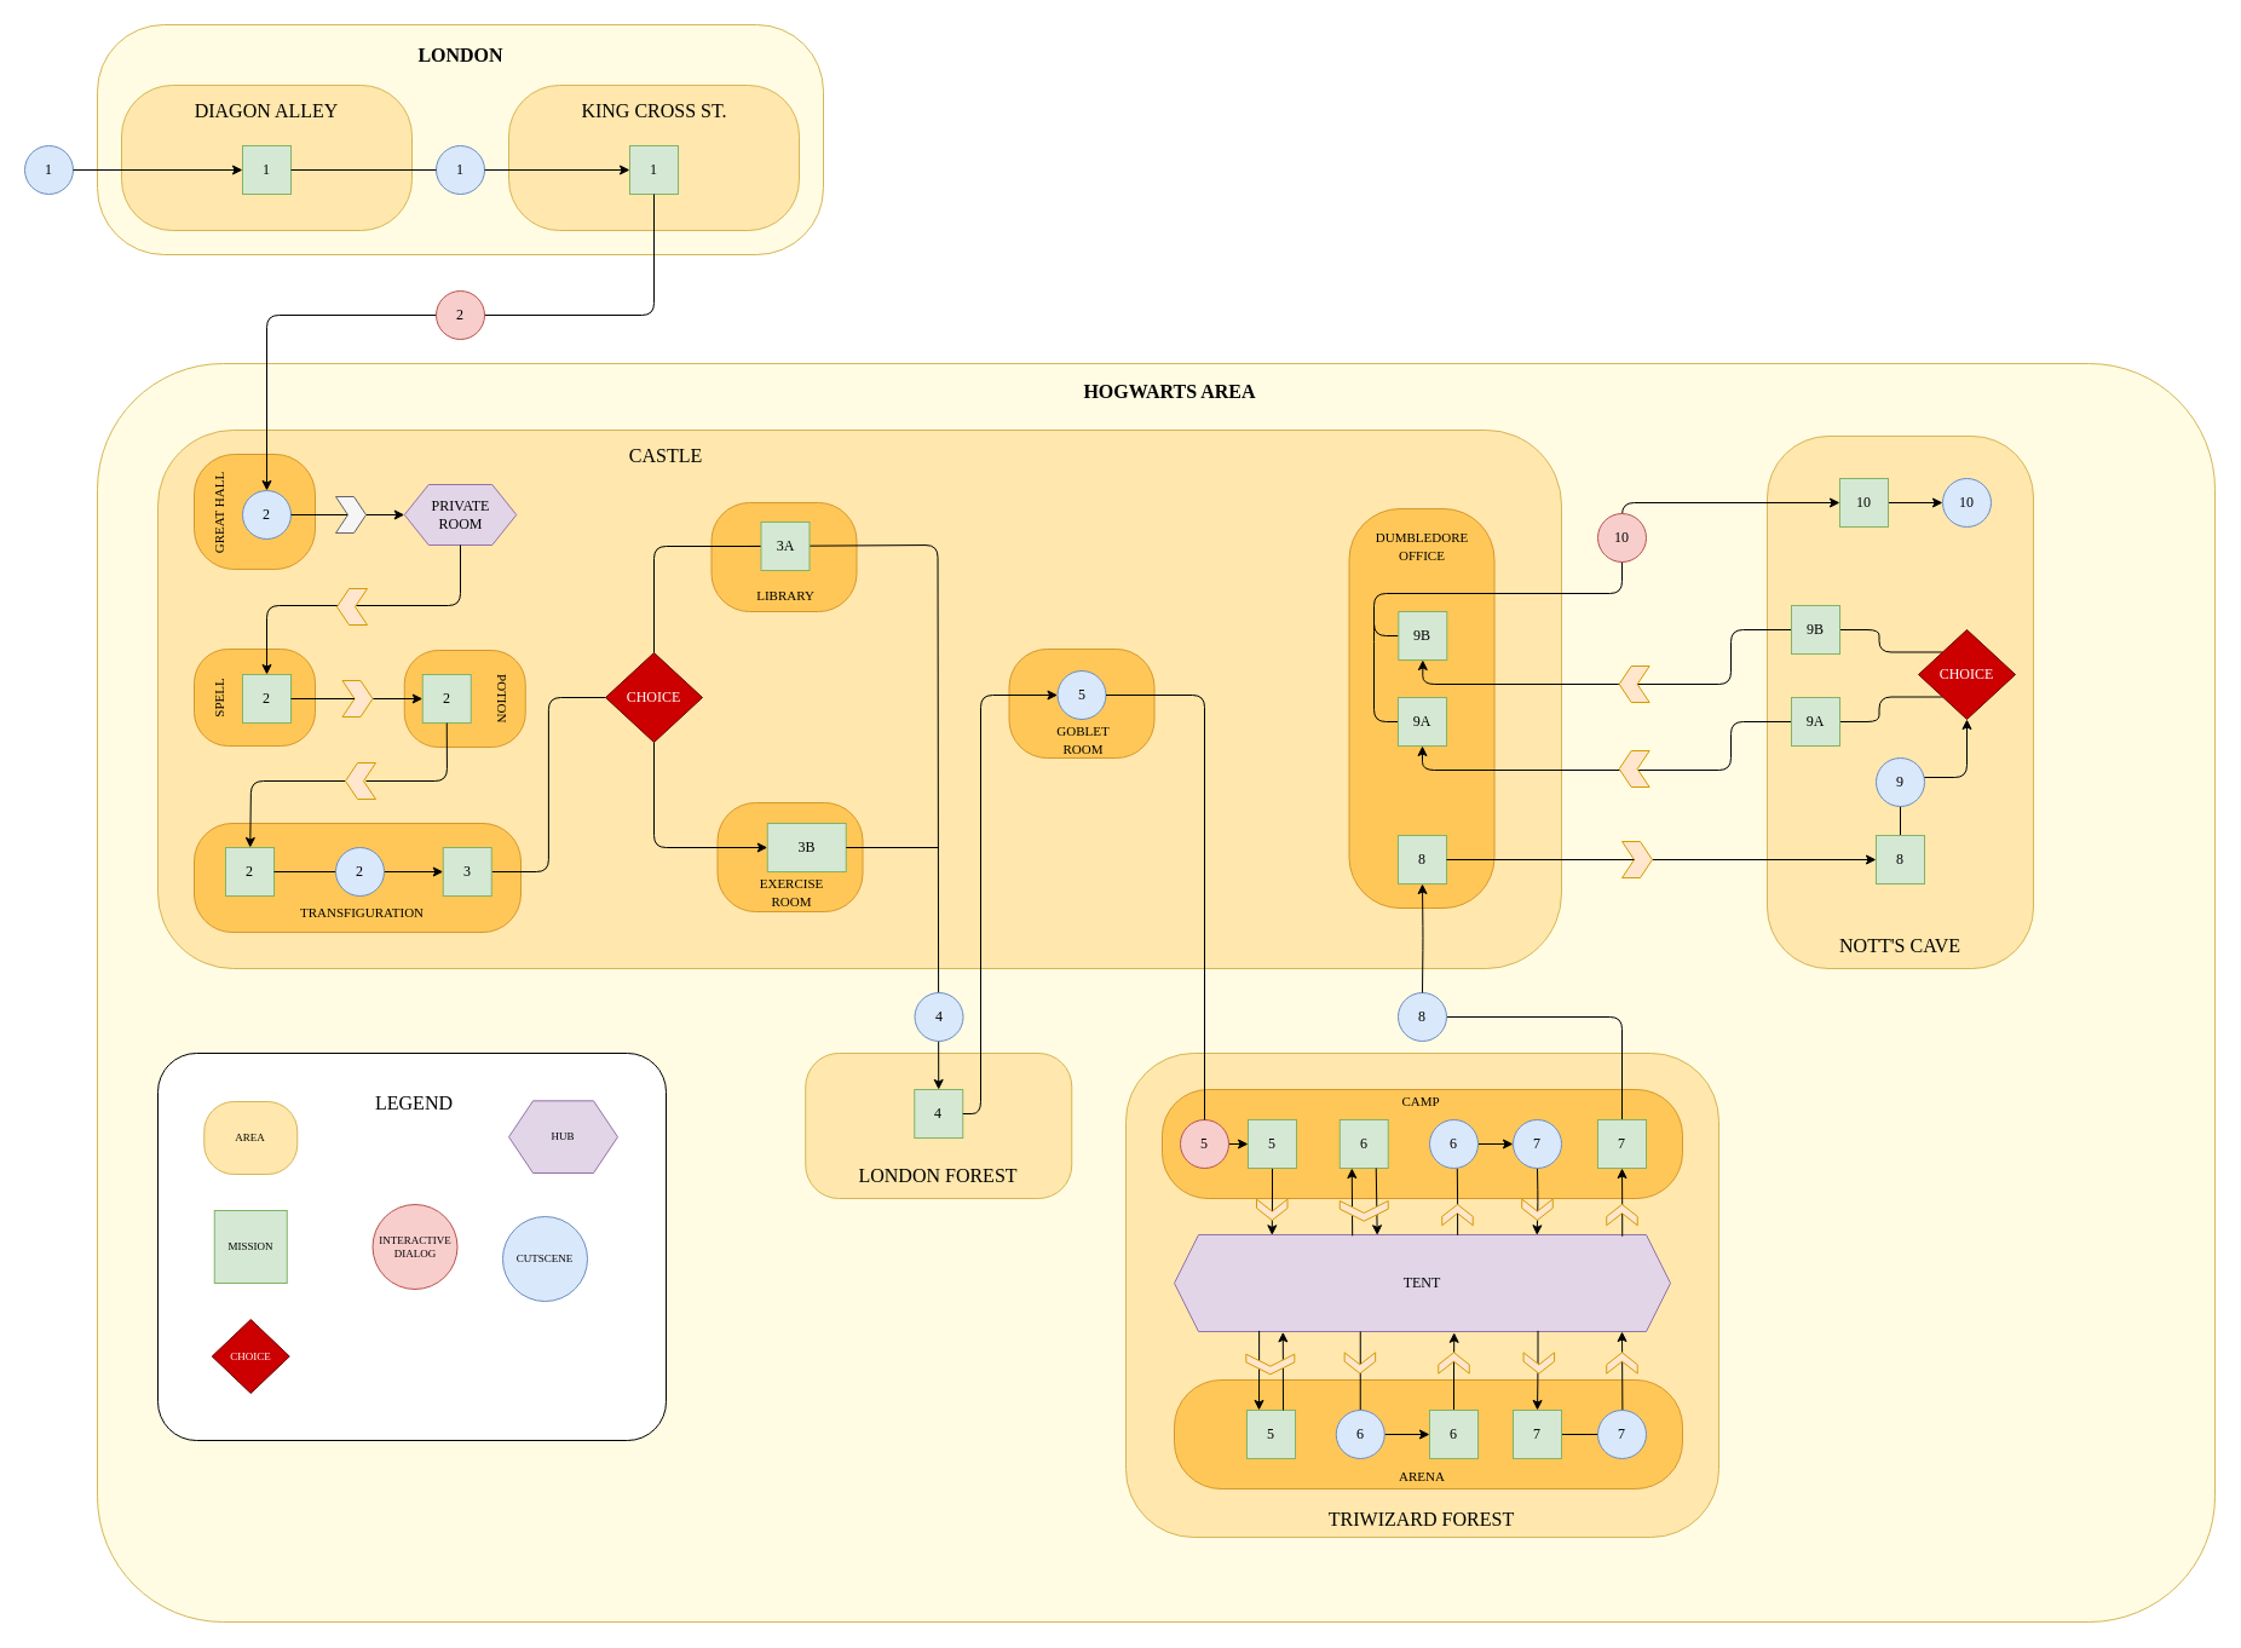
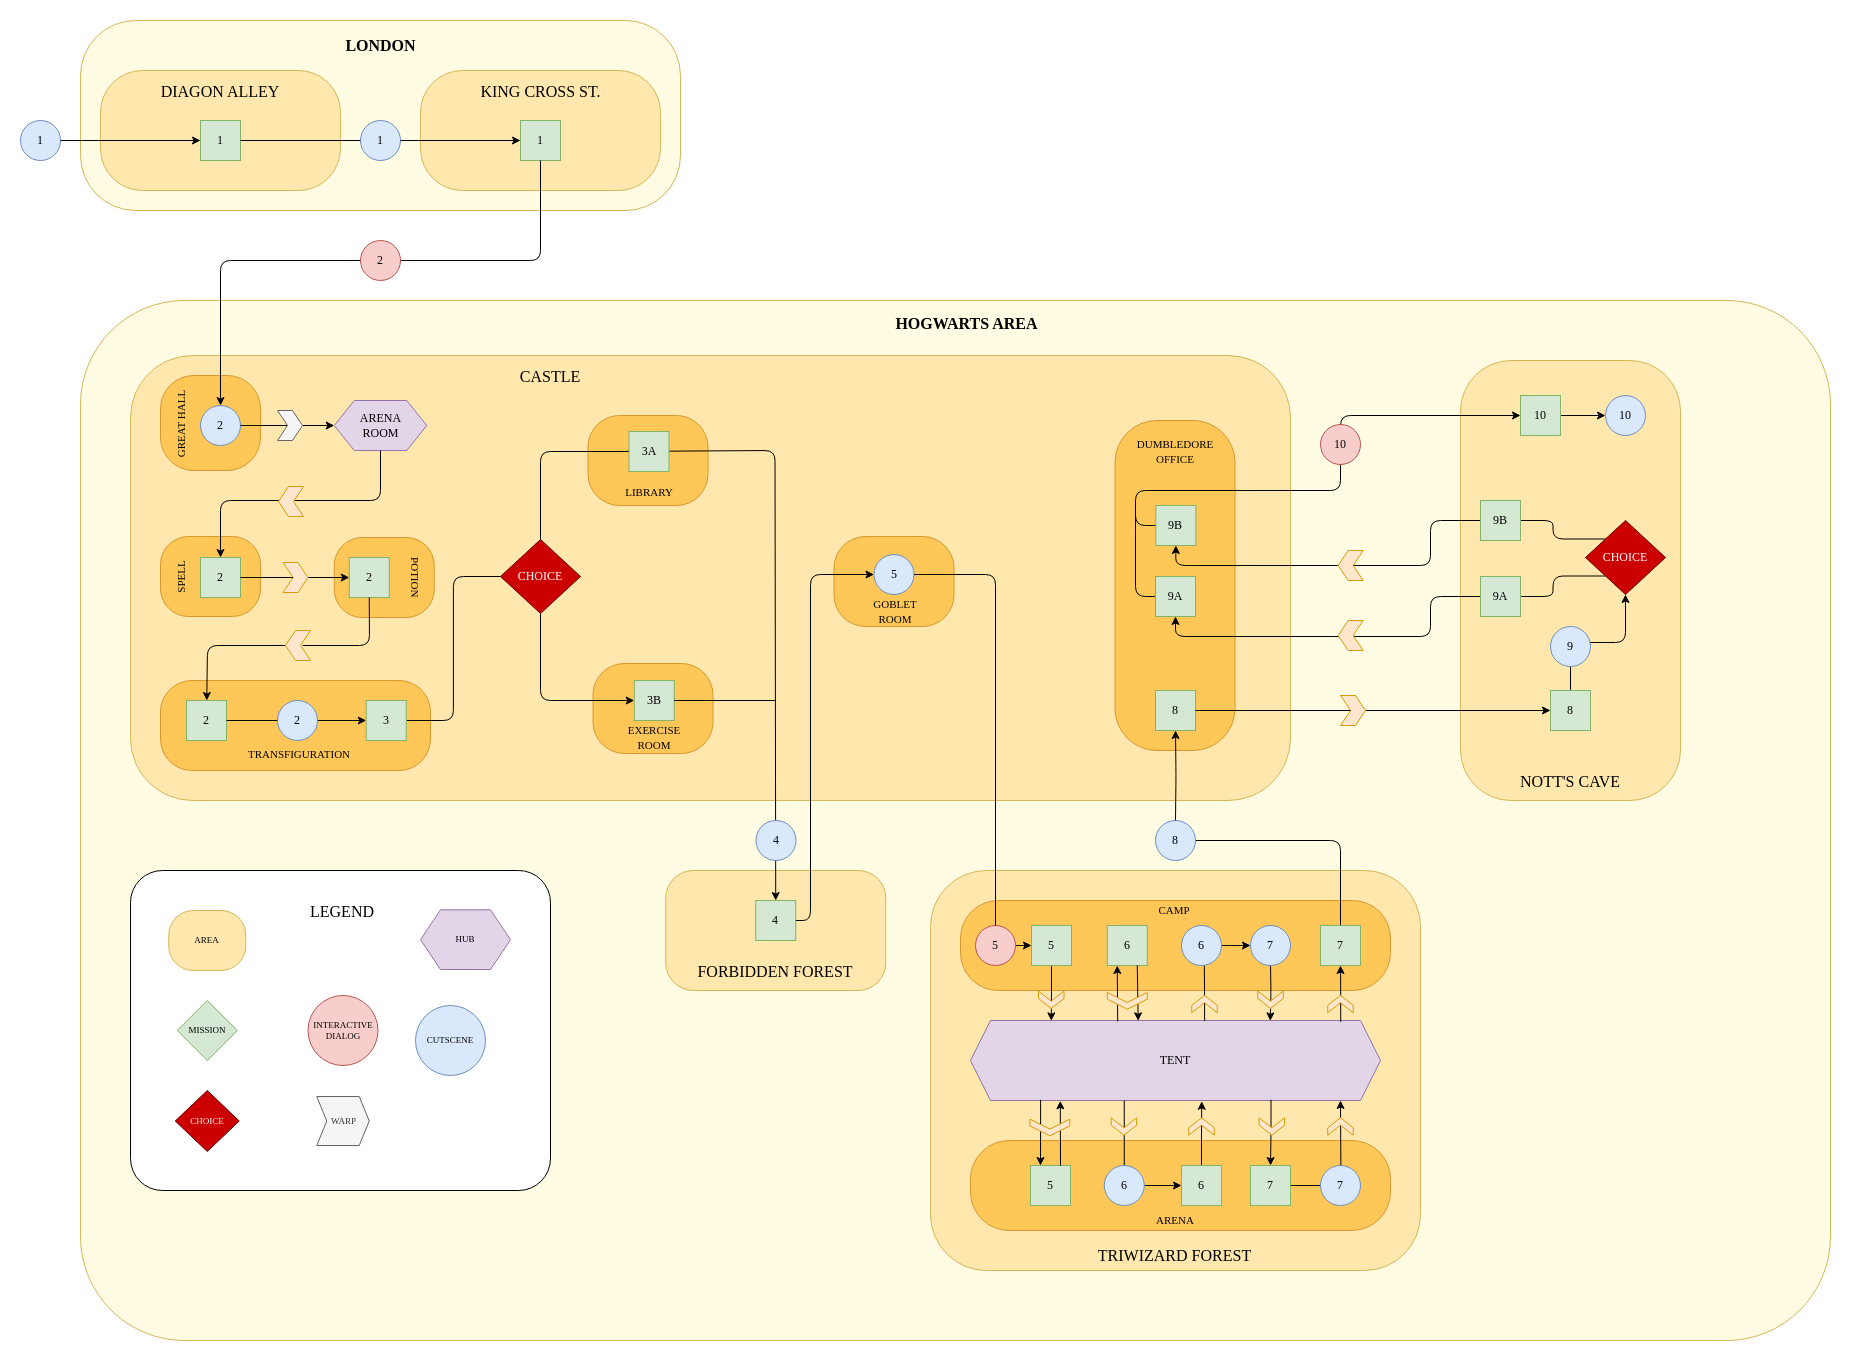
- <mxCell id="20" value="&lt;font face=&quot;Comfortaa&quot; data-font-src=&quot;https://fonts.googleapis.com/css?family=Comfortaa&quot;&gt;PRIVATE&lt;br&gt;ROOM&lt;br&gt;&lt;/font&gt;" style="shape=hexagon;perimeter=hexagonPerimeter2;whiteSpace=wrap;html=1;fixedSize=1;rounded=0;shadow=0;glass=0;sketch=0;strokeColor=#9673a6;fillColor=#e1d5e7;" vertex="1" parent="1"><mxGeometry x="333.75" y="400" width="92.5" height="50" as="geometry" /></mxCell>
+ <mxCell id="20" value="&lt;font face=&quot;Comfortaa&quot; data-font-src=&quot;https://fonts.googleapis.com/css?family=Comfortaa&quot;&gt;ARENA&lt;br&gt;ROOM&lt;br&gt;&lt;/font&gt;" style="shape=hexagon;perimeter=hexagonPerimeter2;whiteSpace=wrap;html=1;fixedSize=1;rounded=0;shadow=0;glass=0;sketch=0;strokeColor=#9673a6;fillColor=#e1d5e7;" vertex="1" parent="1"><mxGeometry x="333.75" y="400" width="92.5" height="50" as="geometry" /></mxCell>
- <mxCell id="56" value="&lt;font face=&quot;Comfortaa&quot;&gt;3B&lt;/font&gt;" style="whiteSpace=wrap;html=1;aspect=fixed;rounded=0;shadow=0;glass=0;sketch=0;fillColor=#d5e8d4;strokeColor=#82b366;" vertex="1" parent="1"><mxGeometry x="633.75" y="680" width="65" height="40" as="geometry" /></mxCell>
+ <mxCell id="56" value="&lt;font face=&quot;Comfortaa&quot;&gt;3B&lt;/font&gt;" style="whiteSpace=wrap;html=1;aspect=fixed;rounded=0;shadow=0;glass=0;sketch=0;fillColor=#d5e8d4;strokeColor=#82b366;" vertex="1" parent="1"><mxGeometry x="633.75" y="680" width="40" height="40" as="geometry" /></mxCell>
- <mxCell id="58" value="&lt;font data-font-src=&quot;https://fonts.googleapis.com/css?family=Comfortaa&quot; face=&quot;Comfortaa&quot; style=&quot;font-size: 16px&quot;&gt;LONDON FOREST&lt;/font&gt;" style="text;html=1;strokeColor=none;fillColor=none;align=center;verticalAlign=middle;whiteSpace=wrap;rounded=0;shadow=0;glass=0;sketch=0;" vertex="1" parent="1"><mxGeometry x="670.25" y="970" width="210" as="geometry" /></mxCell>
+ <mxCell id="58" value="&lt;font data-font-src=&quot;https://fonts.googleapis.com/css?family=Comfortaa&quot; face=&quot;Comfortaa&quot; style=&quot;font-size: 16px&quot;&gt;FORBIDDEN FOREST&lt;/font&gt;" style="text;html=1;strokeColor=none;fillColor=none;align=center;verticalAlign=middle;whiteSpace=wrap;rounded=0;shadow=0;glass=0;sketch=0;" vertex="1" parent="1"><mxGeometry x="670.25" y="970" width="210" as="geometry" /></mxCell>
- <mxCell id="147" value="&lt;font face=&quot;Comfortaa&quot; style=&quot;font-size: 9px;&quot;&gt;MISSION&lt;/font&gt;" style="whiteSpace=wrap;html=1;aspect=fixed;rounded=0;shadow=0;glass=0;sketch=0;fillColor=#d5e8d4;strokeColor=#82b366;direction=south;fontSize=9;" vertex="1" parent="1"><mxGeometry x="176.75" y="1000" width="60" height="60" as="geometry" /></mxCell>
+ <mxCell id="147" value="&lt;font face=&quot;Comfortaa&quot; style=&quot;font-size: 9px;&quot;&gt;MISSION&lt;/font&gt;" style="rhombus;whiteSpace=wrap;html=1;aspect=fixed;shadow=0;glass=0;sketch=0;fillColor=#d5e8d4;strokeColor=#82b366;direction=south;fontSize=9;" vertex="1" parent="1"><mxGeometry x="176.75" y="1000" width="60" height="60" as="geometry" /></mxCell>
+ <mxCell id="151" value="&lt;font face=&quot;Comfortaa&quot; data-font-src=&quot;https://fonts.googleapis.com/css?family=Comfortaa&quot; style=&quot;font-size: 9px;&quot;&gt;&amp;nbsp;WARP&lt;/font&gt;" style="shape=step;perimeter=stepPerimeter;whiteSpace=wrap;html=1;fixedSize=1;rounded=0;shadow=0;glass=0;sketch=0;strokeColor=#666666;fillColor=#f5f5f5;fontColor=#333333;size=10;flipH=0;fontSize=9;" vertex="1" parent="1"><mxGeometry x="316.25" y="1096" width="52.5" height="49" as="geometry" /></mxCell>
